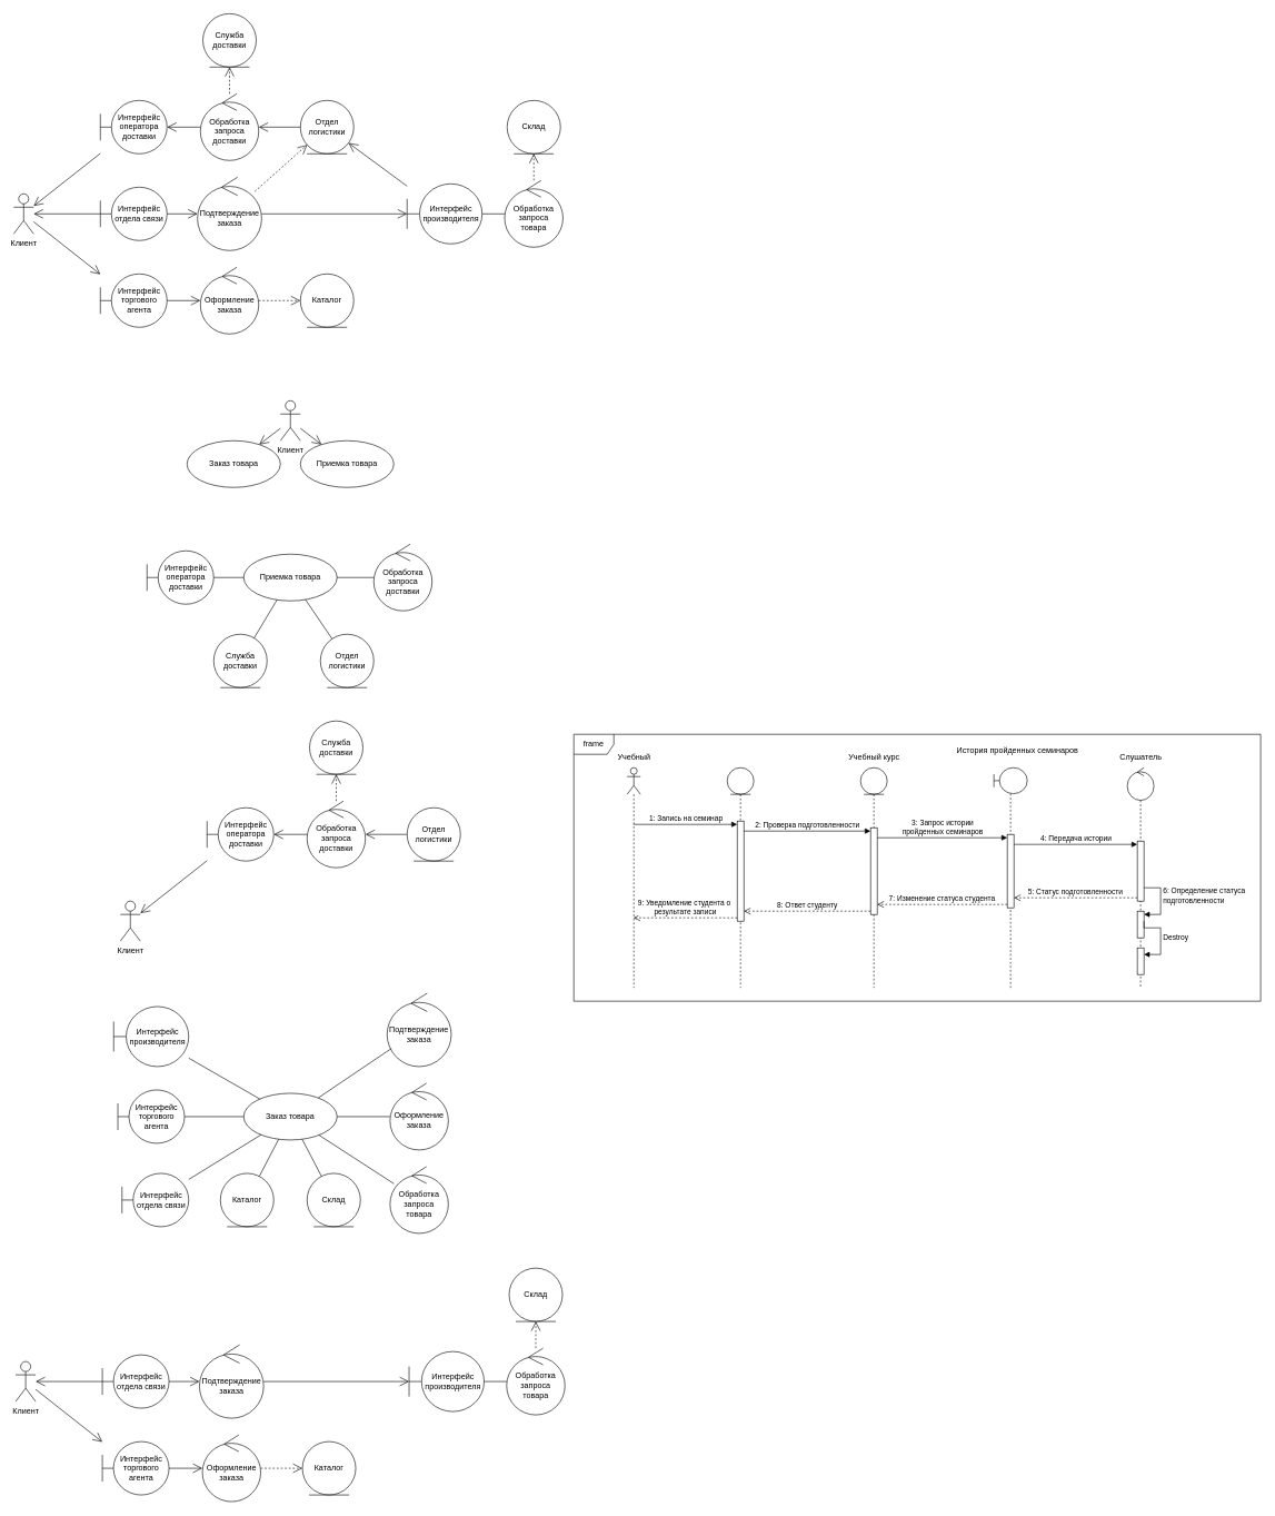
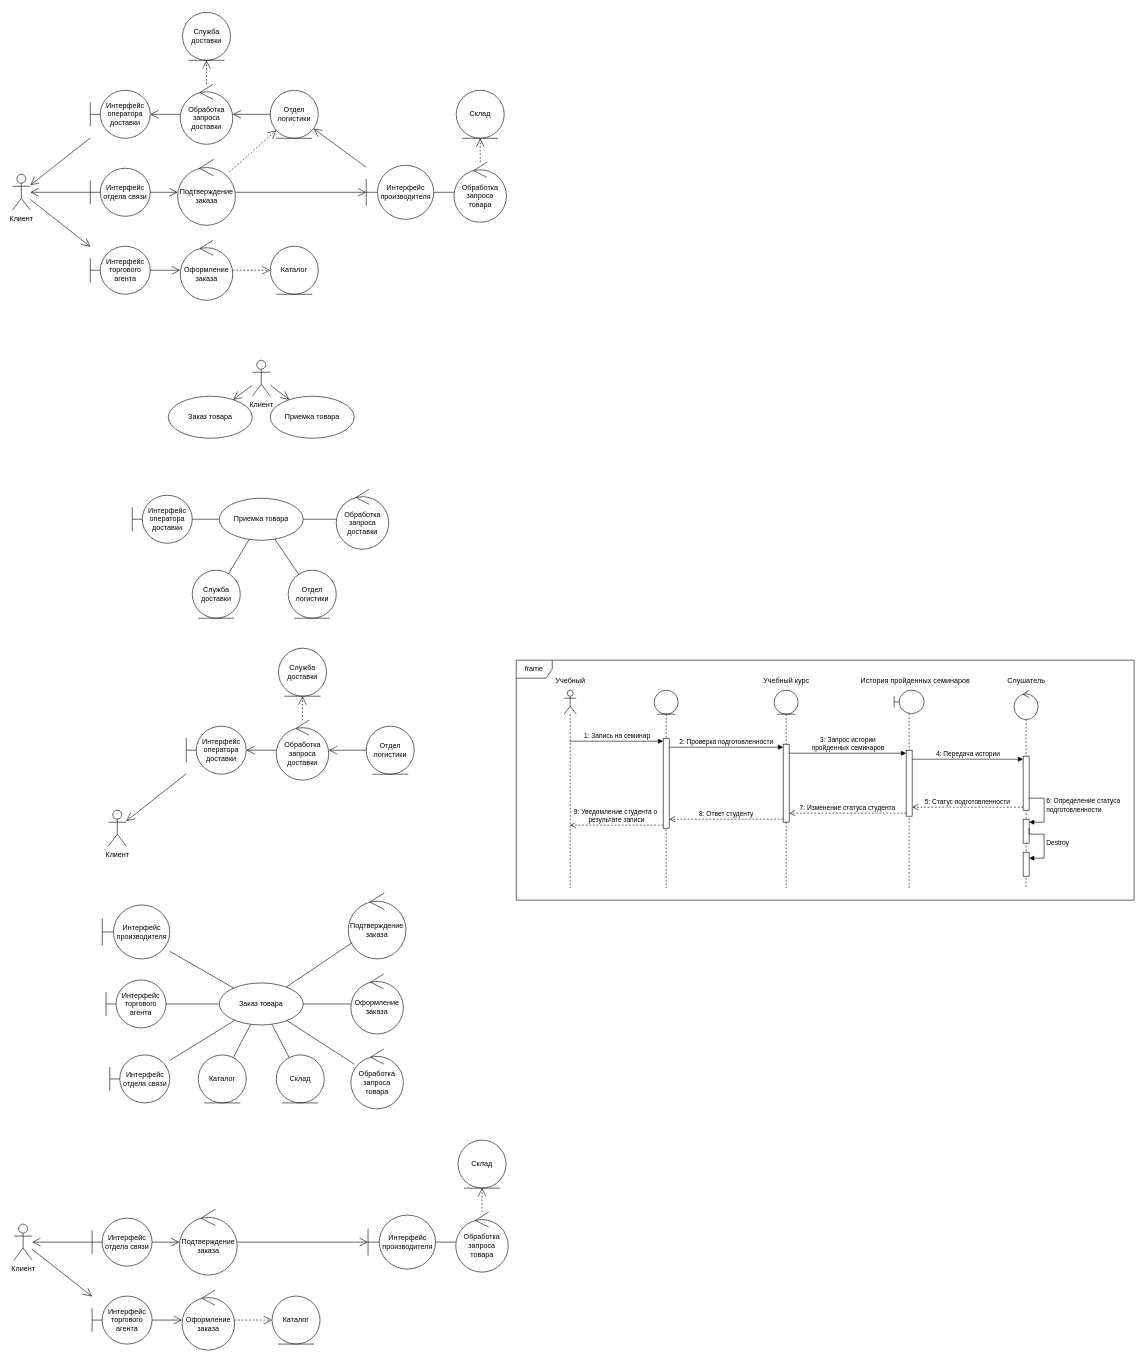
- <mxCell id="108" value="История пройденных семинаров" style="text;html=1;align=center;verticalAlign=middle;resizable=0;points=[];autosize=1;strokeColor=none;fillColor=none;" vertex="1" parent="1"><mxGeometry x="1420" y="1110" width="210" height="30" as="geometry" /></mxCell>
+ <mxCell id="108" value="История пройденных семинаров" style="text;html=1;align=center;verticalAlign=middle;resizable=0;points=[];autosize=1;strokeColor=none;fillColor=none;" vertex="1" parent="1"><mxGeometry x="1420" y="1120" width="210" height="30" as="geometry" /></mxCell>
